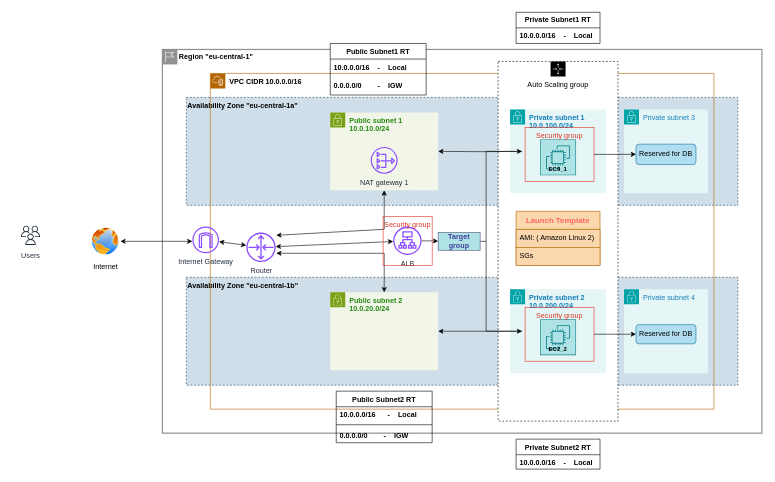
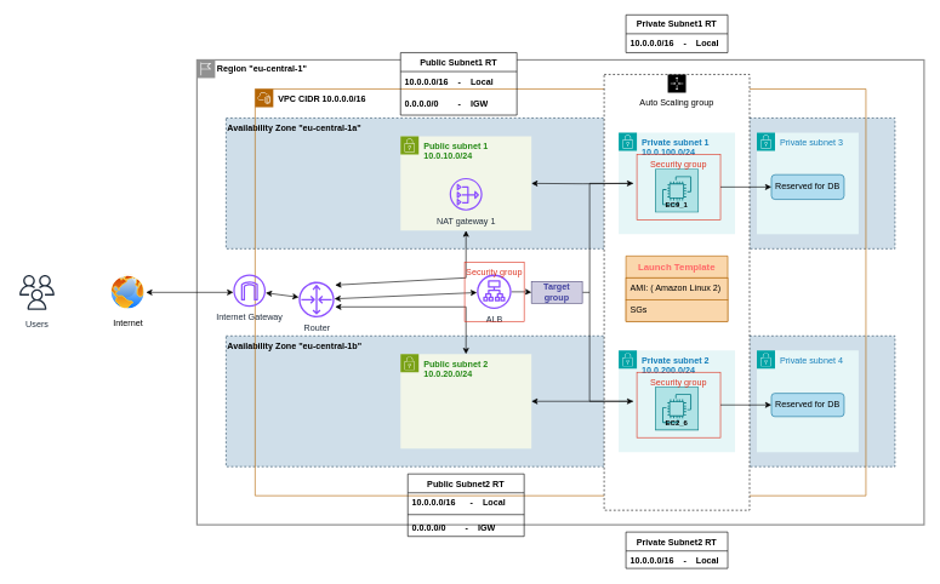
- <mxCell id="43" value="Users" style="sketch=0;outlineConnect=0;fontColor=#232F3E;gradientColor=none;strokeColor=#232F3E;fillColor=#ffffff;dashed=0;verticalLabelPosition=bottom;verticalAlign=top;align=center;html=1;fontSize=12;fontStyle=0;aspect=fixed;shape=mxgraph.aws4.resourceIcon;resIcon=mxgraph.aws4.users;" parent="1" vertex="1"><mxGeometry x="20" y="372" width="60" height="40" as="geometry" /></mxCell>
+ <mxCell id="43" value="Users" style="sketch=0;outlineConnect=0;fontColor=#232F3E;gradientColor=none;strokeColor=#232F3E;fillColor=#ffffff;dashed=0;verticalLabelPosition=bottom;verticalAlign=top;align=center;html=1;fontSize=12;fontStyle=0;aspect=fixed;shape=mxgraph.aws4.resourceIcon;resIcon=mxgraph.aws4.users;" parent="1" vertex="1"><mxGeometry x="20" y="372" width="60" height="60" as="geometry" /></mxCell>
- <mxCell id="28" value="&lt;b&gt;&lt;font style=&quot;color: rgb(63, 63, 158);&quot;&gt;Target group&lt;/font&gt;&lt;/b&gt;" style="rounded=0;whiteSpace=wrap;html=1;fillColor=#b0e3e6;strokeColor=#56517e;" parent="5" vertex="1"><mxGeometry x="380" y="265" width="70" height="30" as="geometry" /></mxCell>
+ <mxCell id="28" value="&lt;b&gt;&lt;font style=&quot;color: rgb(63, 63, 158);&quot;&gt;Target group&lt;/font&gt;&lt;/b&gt;" style="rounded=0;whiteSpace=wrap;html=1;fillColor=#d0cee2;strokeColor=#56517e;" parent="5" vertex="1"><mxGeometry x="380" y="265" width="70" height="30" as="geometry" /></mxCell>
- <mxCell id="12" value="EC2_2" style="sketch=0;outlineConnect=0;strokeColor=#0e8088;fillColor=#b0e3e6;dashed=0;verticalLabelPosition=middle;verticalAlign=bottom;align=center;html=1;whiteSpace=wrap;fontSize=10;fontStyle=1;spacing=3;shape=mxgraph.aws4.productIcon;prIcon=mxgraph.aws4.ec2;" parent="11" vertex="1"><mxGeometry x="50" y="50" width="60" height="60" as="geometry" /></mxCell>
+ <mxCell id="12" value="EC2_6" style="sketch=0;outlineConnect=0;strokeColor=#0e8088;fillColor=#b0e3e6;dashed=0;verticalLabelPosition=middle;verticalAlign=bottom;align=center;html=1;whiteSpace=wrap;fontSize=10;fontStyle=1;spacing=3;shape=mxgraph.aws4.productIcon;prIcon=mxgraph.aws4.ec2;" parent="11" vertex="1"><mxGeometry x="50" y="50" width="60" height="60" as="geometry" /></mxCell>
